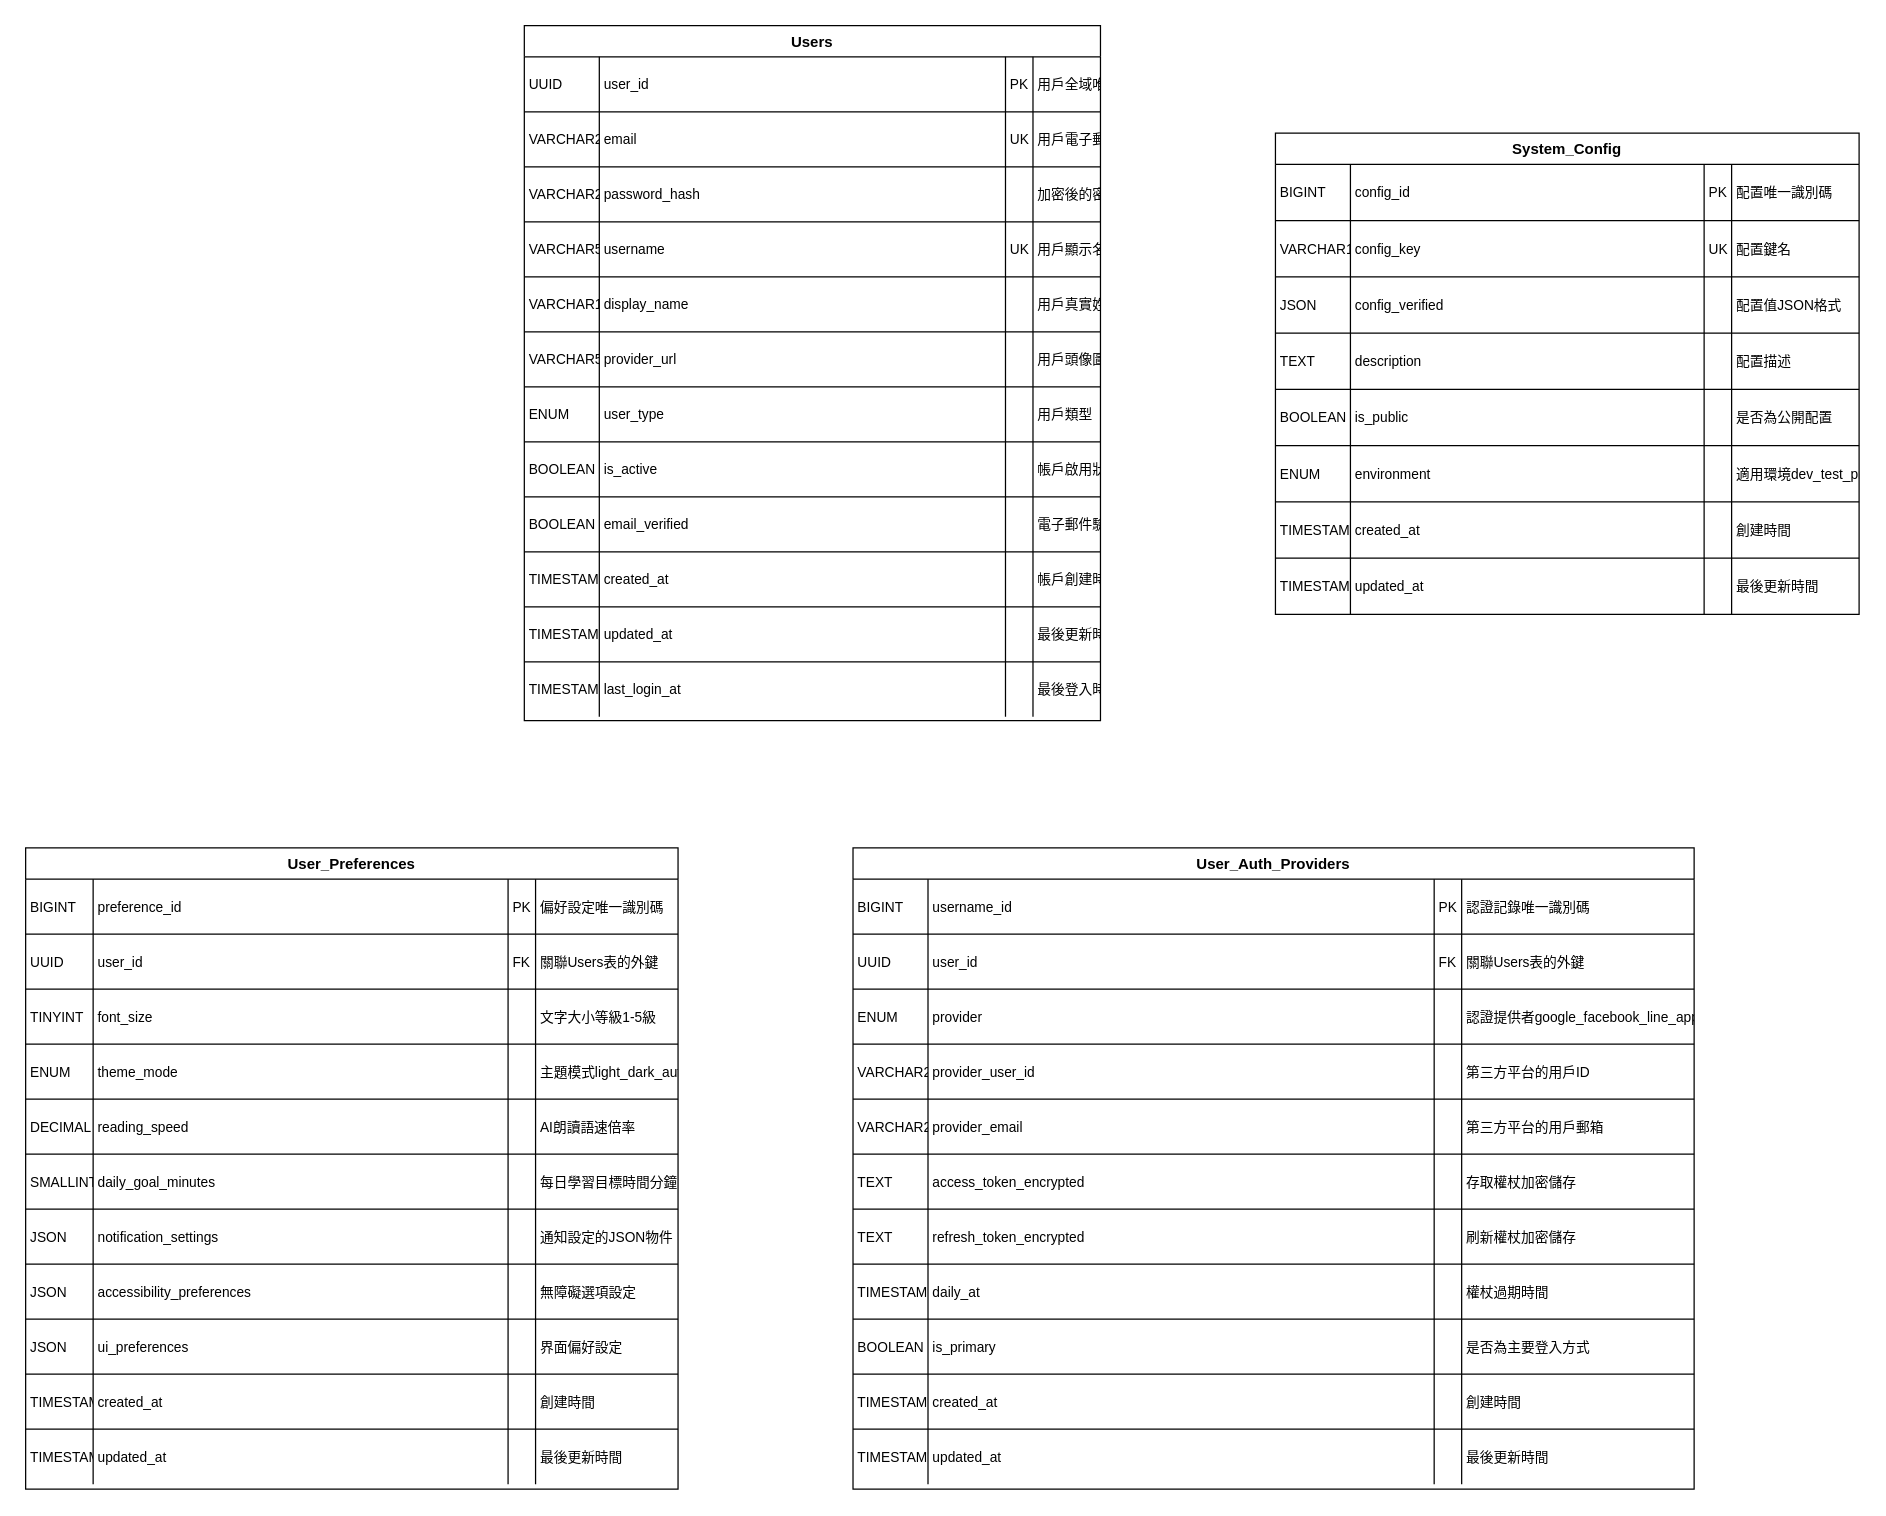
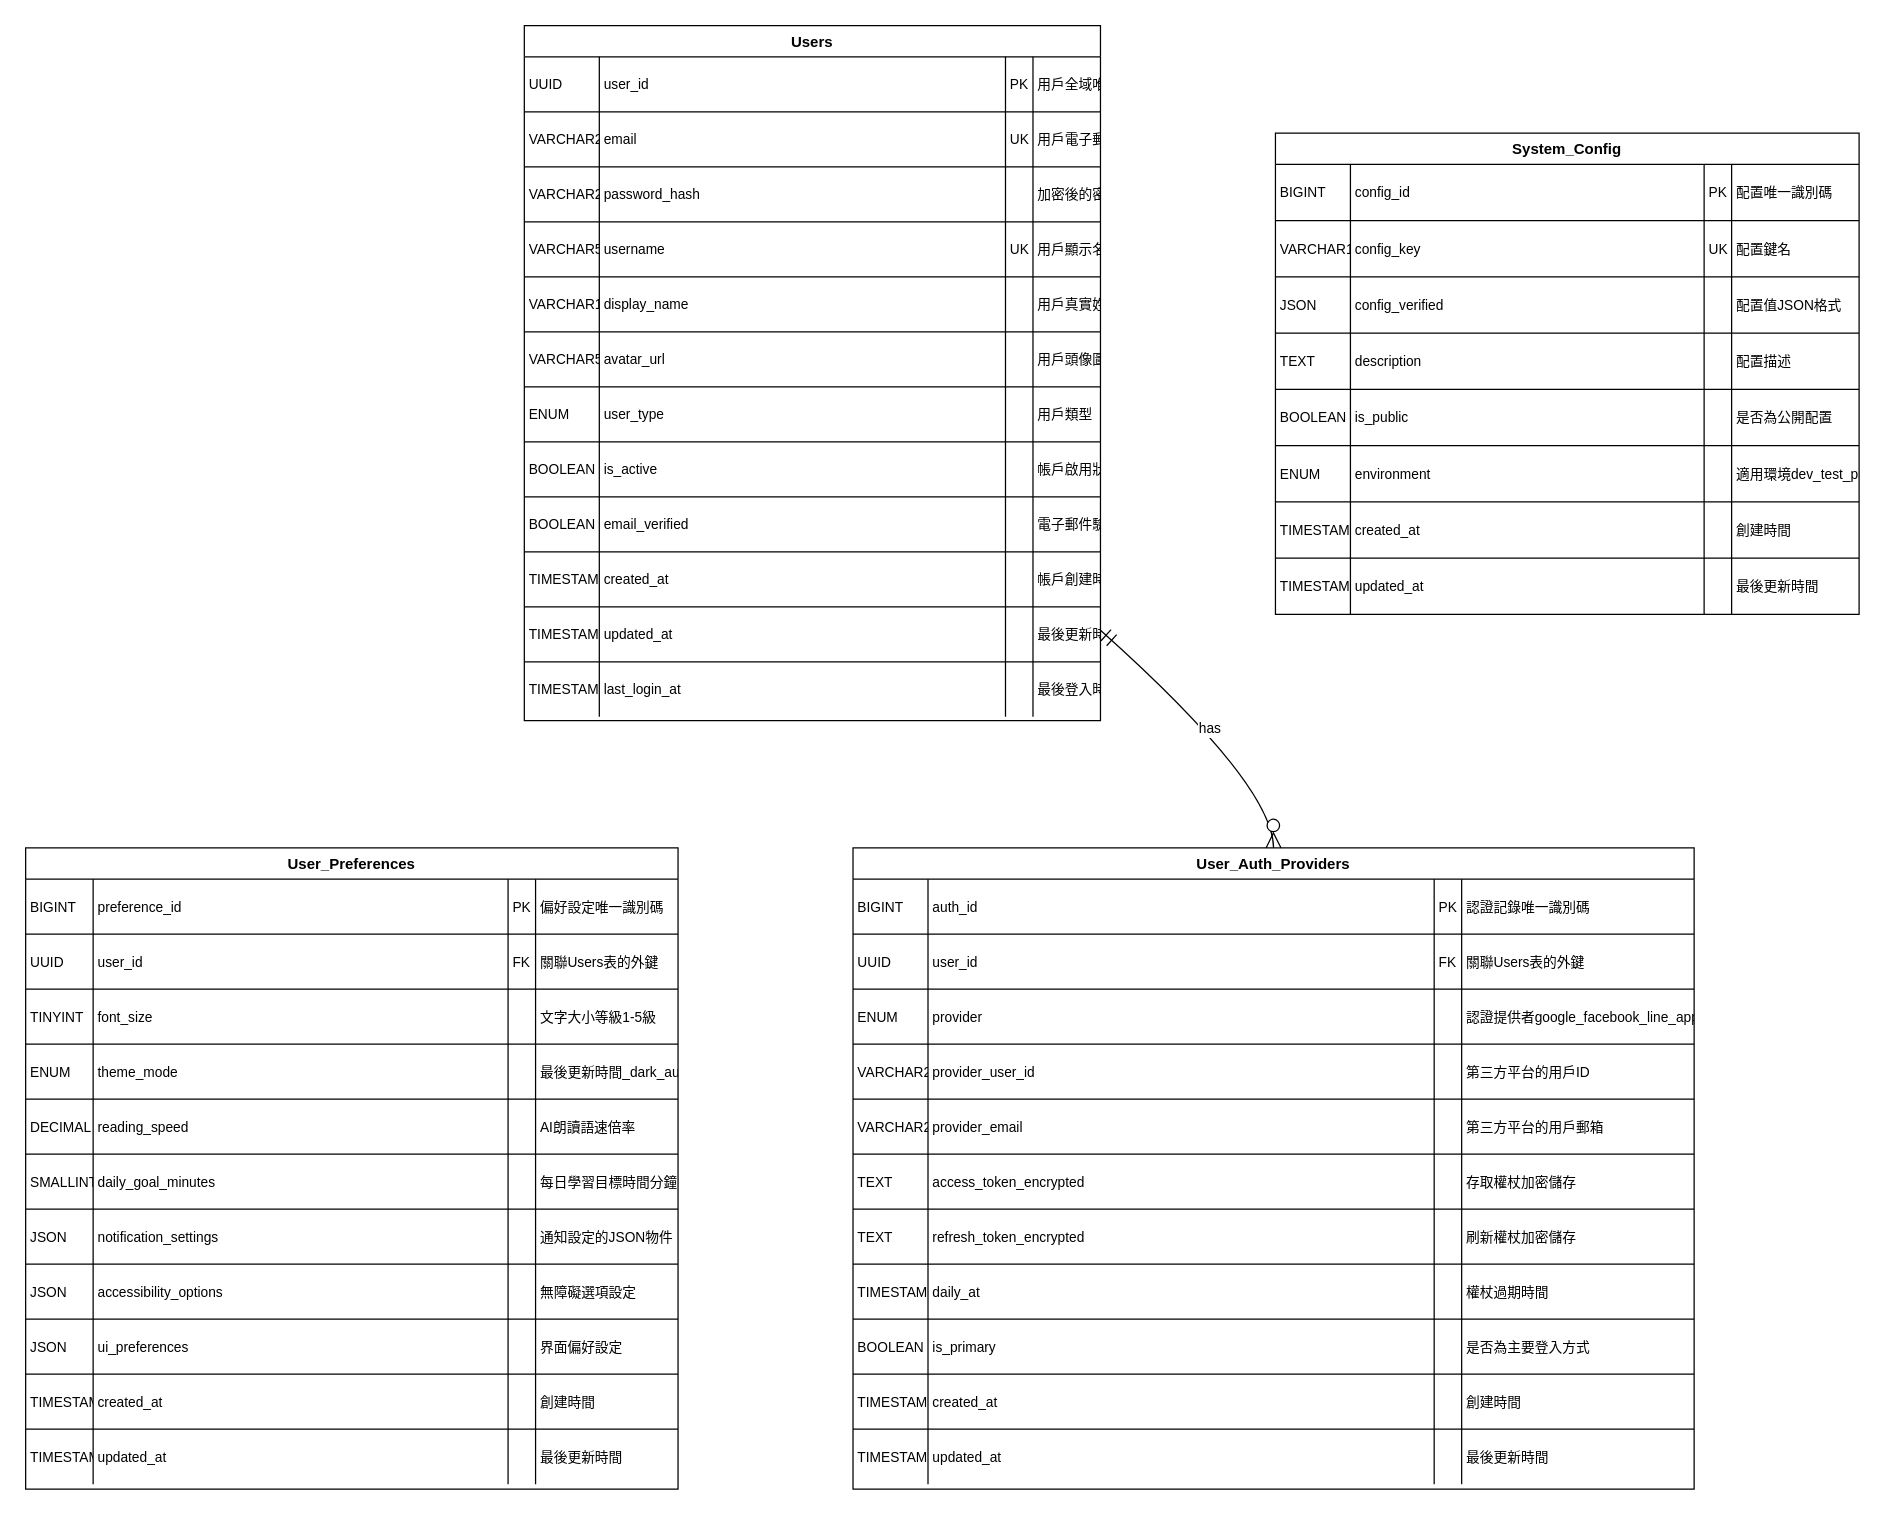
- <mxCell id="30" value="provider_url" style="shape=partialRectangle;connectable=0;fillColor=none;top=0;left=0;bottom=0;right=0;align=left;spacingLeft=2;overflow=hidden;fontSize=11;" vertex="1" parent="28"><mxGeometry x="60" width="325" height="44" as="geometry"><mxRectangle width="325" height="44" as="alternateBounds" /></mxGeometry></mxCell>
+ <mxCell id="30" value="avatar_url" style="shape=partialRectangle;connectable=0;fillColor=none;top=0;left=0;bottom=0;right=0;align=left;spacingLeft=2;overflow=hidden;fontSize=11;" vertex="1" parent="28"><mxGeometry x="60" width="325" height="44" as="geometry"><mxRectangle width="325" height="44" as="alternateBounds" /></mxGeometry></mxCell>
+ <mxCell id="216" value="has" style="curved=1;startArrow=ERmandOne;startSize=10;;endArrow=ERzeroToMany;endSize=10;;exitX=1;exitY=0.87;entryX=0.5;entryY=0;rounded=0;" edge="1" parent="1" source="2" target="119"><mxGeometry relative="1" as="geometry"><Array as="points"><mxPoint x="1018" y="627" /></Array></mxGeometry></mxCell>
- <mxCell id="122" value="username_id" style="shape=partialRectangle;connectable=0;fillColor=none;top=0;left=0;bottom=0;right=0;align=left;spacingLeft=2;overflow=hidden;fontSize=11;" vertex="1" parent="120"><mxGeometry x="60" width="405" height="44" as="geometry"><mxRectangle width="405" height="44" as="alternateBounds" /></mxGeometry></mxCell>
+ <mxCell id="122" value="auth_id" style="shape=partialRectangle;connectable=0;fillColor=none;top=0;left=0;bottom=0;right=0;align=left;spacingLeft=2;overflow=hidden;fontSize=11;" vertex="1" parent="120"><mxGeometry x="60" width="405" height="44" as="geometry"><mxRectangle width="405" height="44" as="alternateBounds" /></mxGeometry></mxCell>
- <mxCell id="83" value="主題模式light_dark_auto" style="shape=partialRectangle;connectable=0;fillColor=none;top=0;left=0;bottom=0;right=0;align=left;spacingLeft=2;overflow=hidden;fontSize=11;" vertex="1" parent="79"><mxGeometry x="408" width="114" height="44" as="geometry"><mxRectangle width="114" height="44" as="alternateBounds" /></mxGeometry></mxCell>
+ <mxCell id="83" value="最後更新時間_dark_auto" style="shape=partialRectangle;connectable=0;fillColor=none;top=0;left=0;bottom=0;right=0;align=left;spacingLeft=2;overflow=hidden;fontSize=11;" vertex="1" parent="79"><mxGeometry x="408" width="114" height="44" as="geometry"><mxRectangle width="114" height="44" as="alternateBounds" /></mxGeometry></mxCell>
- <mxCell id="101" value="accessibility_preferences" style="shape=partialRectangle;connectable=0;fillColor=none;top=0;left=0;bottom=0;right=0;align=left;spacingLeft=2;overflow=hidden;fontSize=11;" vertex="1" parent="99"><mxGeometry x="54" width="332" height="44" as="geometry"><mxRectangle width="332" height="44" as="alternateBounds" /></mxGeometry></mxCell>
+ <mxCell id="101" value="accessibility_options" style="shape=partialRectangle;connectable=0;fillColor=none;top=0;left=0;bottom=0;right=0;align=left;spacingLeft=2;overflow=hidden;fontSize=11;" vertex="1" parent="99"><mxGeometry x="54" width="332" height="44" as="geometry"><mxRectangle width="332" height="44" as="alternateBounds" /></mxGeometry></mxCell>
